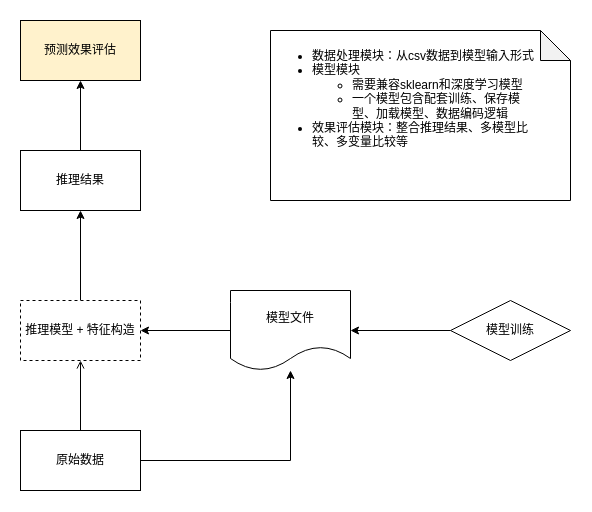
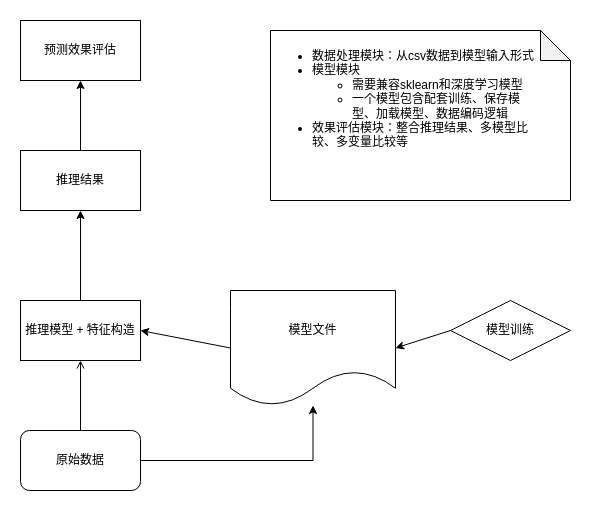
- <mxCell id="9" value="预测效果评估" style="rounded=0;whiteSpace=wrap;html=1;fillColor=#fff2cc;" parent="1" vertex="1"><mxGeometry x="20" y="20" width="120" height="60" as="geometry" /></mxCell>
+ <mxCell id="9" value="预测效果评估" style="rounded=0;whiteSpace=wrap;html=1;" parent="1" vertex="1"><mxGeometry x="20" y="20" width="120" height="60" as="geometry" /></mxCell>
- <mxCell id="3" value="推理模型 + 特征构造" style="rounded=0;whiteSpace=wrap;html=1;dashed=1;" parent="1" vertex="1"><mxGeometry x="20" y="300" width="120" height="60" as="geometry" /></mxCell>
+ <mxCell id="3" value="推理模型 + 特征构造" style="rounded=0;whiteSpace=wrap;html=1;" parent="1" vertex="1"><mxGeometry x="20" y="300" width="120" height="60" as="geometry" /></mxCell>
- <mxCell id="13" value="模型文件" style="shape=document;whiteSpace=wrap;html=1;boundedLbl=1;" parent="1" vertex="1"><mxGeometry x="230" y="290" width="120" height="80" as="geometry" /></mxCell>
+ <mxCell id="13" value="模型文件" style="shape=document;whiteSpace=wrap;html=1;boundedLbl=1;" parent="1" vertex="1"><mxGeometry x="230" y="290" width="165" height="115" as="geometry" /></mxCell>
- <mxCell id="6" value="原始数据" style="rounded=0;whiteSpace=wrap;html=1;" parent="1" vertex="1"><mxGeometry x="20" y="430" width="120" height="60" as="geometry" /></mxCell>
+ <mxCell id="6" value="原始数据" style="whiteSpace=wrap;html=1;rounded=1;" parent="1" vertex="1"><mxGeometry x="20" y="430" width="120" height="60" as="geometry" /></mxCell>
